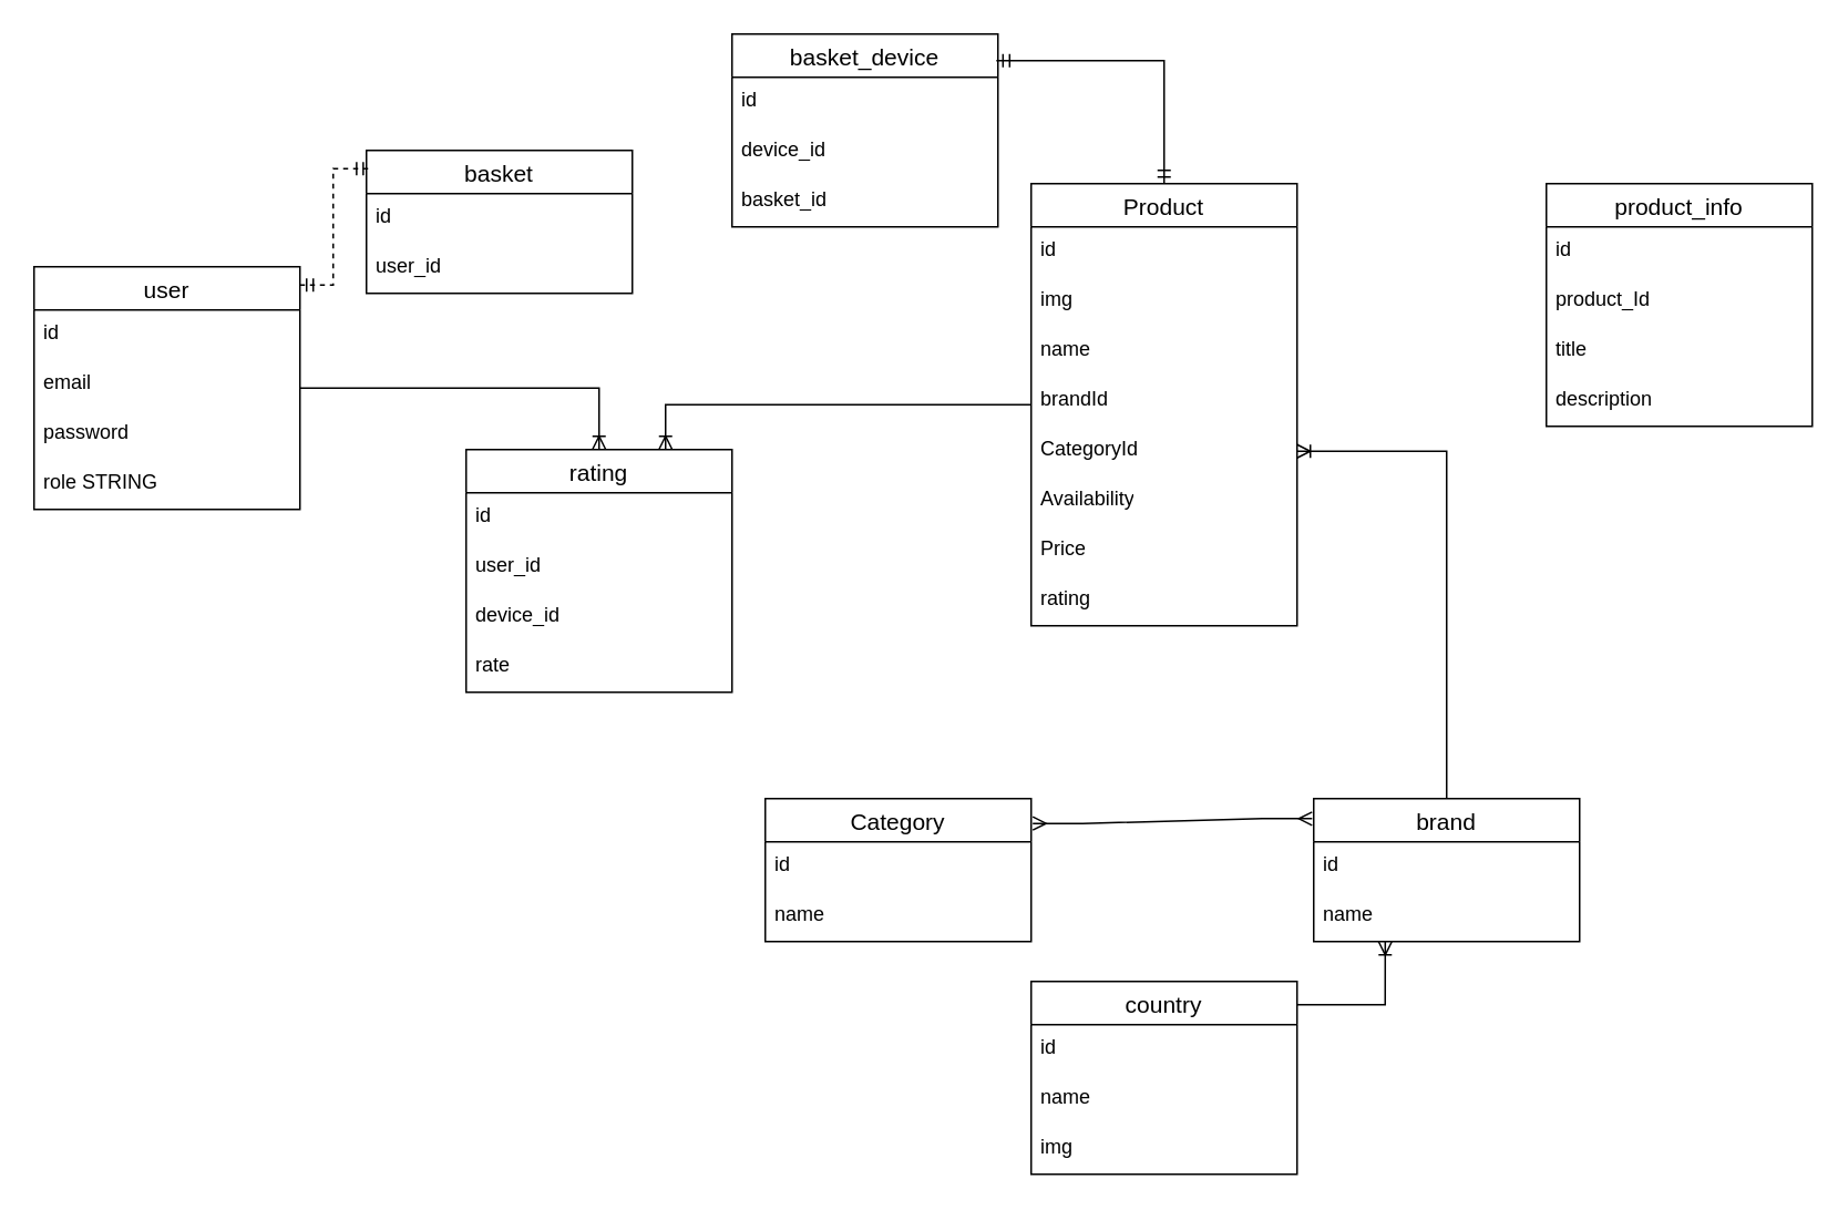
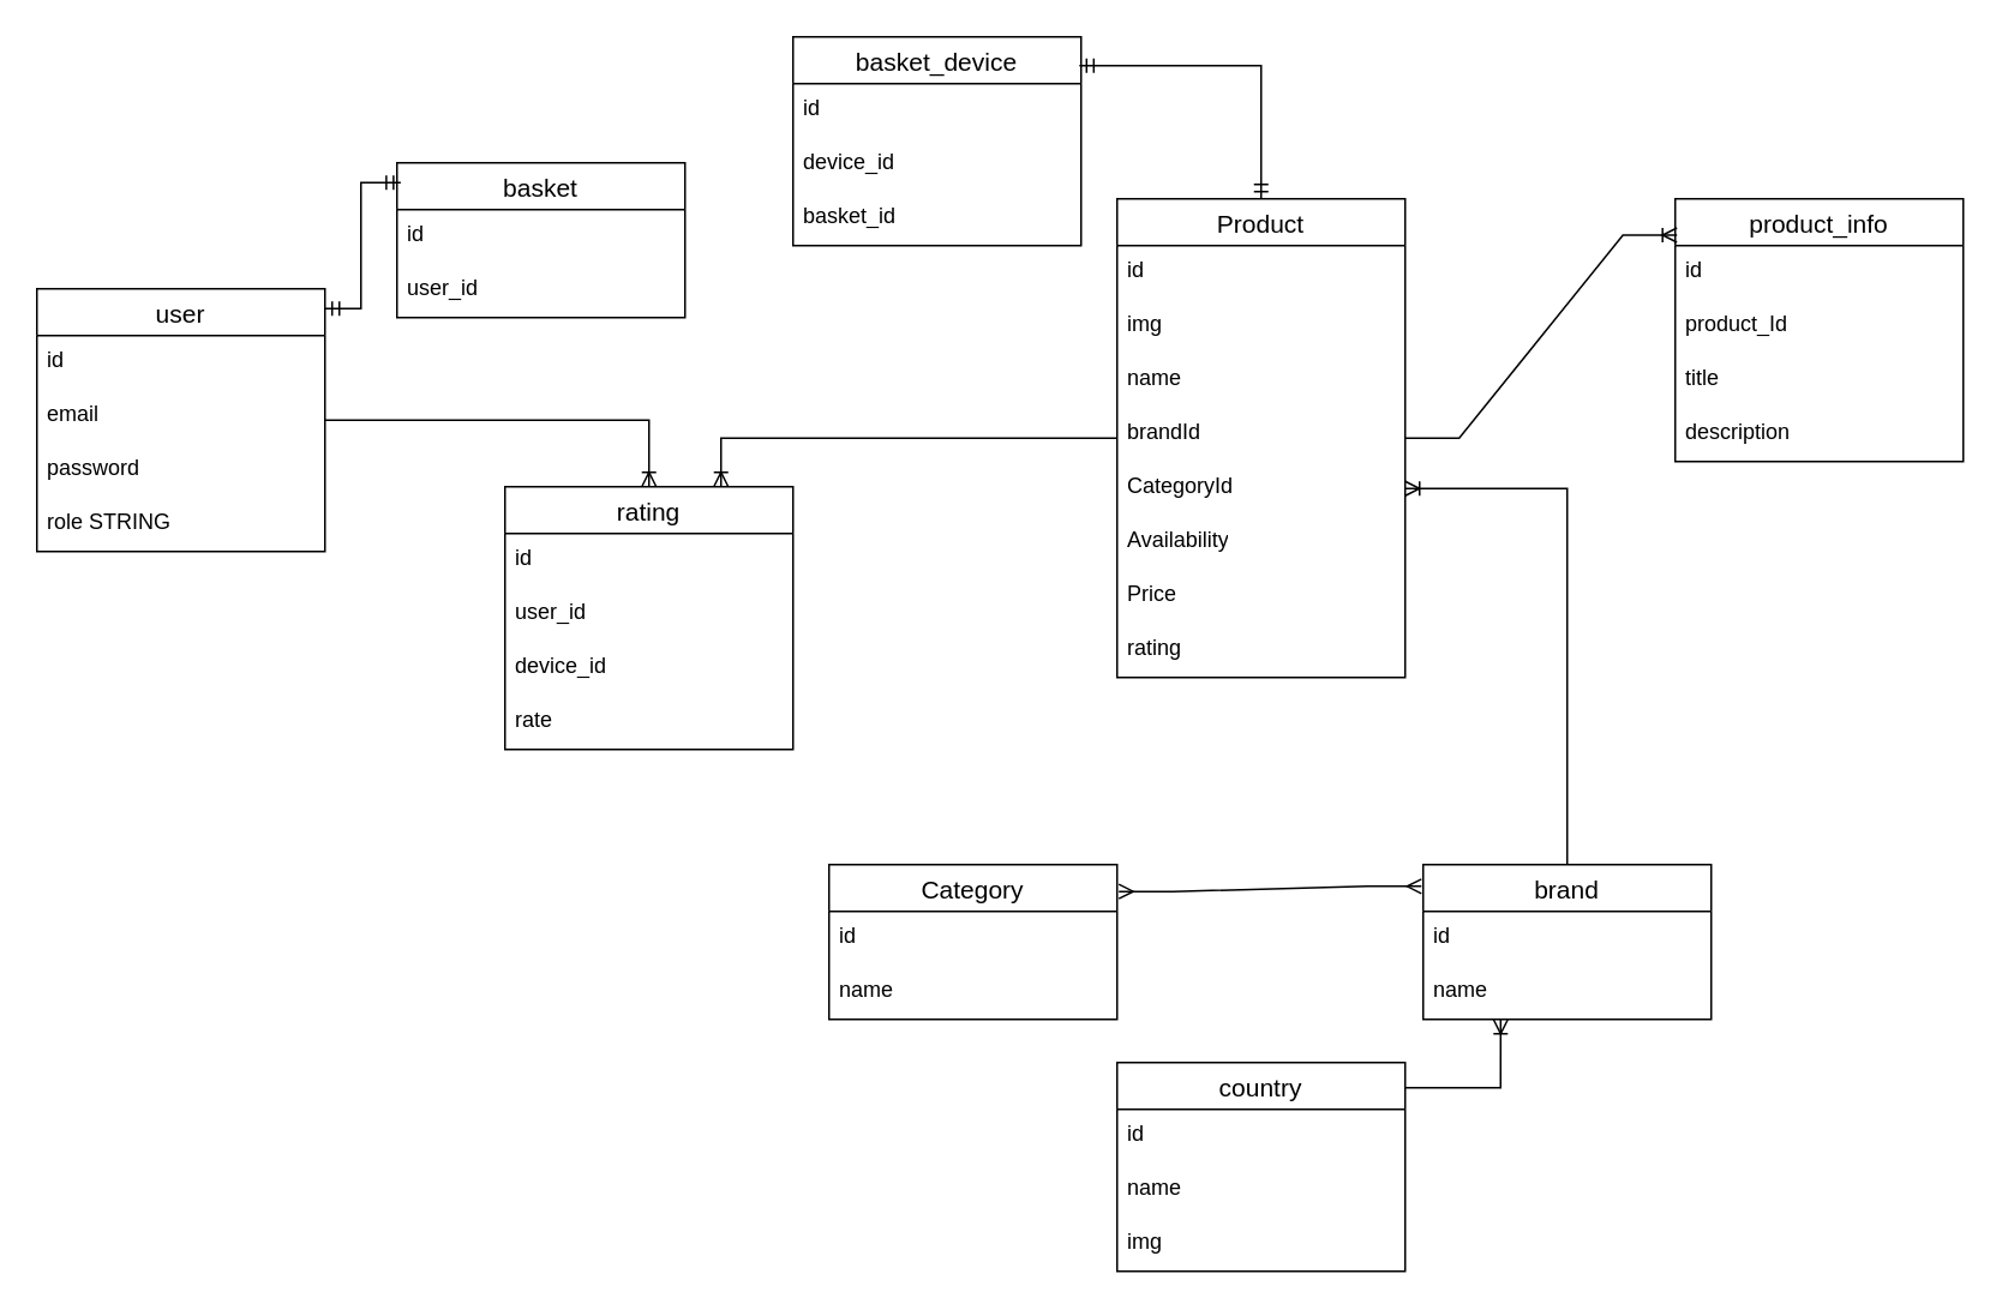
- <mxCell id="10" value="" style="edgeStyle=orthogonalEdgeStyle;fontSize=12;html=1;endArrow=ERmandOne;startArrow=ERmandOne;rounded=0;entryX=0.013;entryY=0.128;entryDx=0;entryDy=0;entryPerimeter=0;exitX=1;exitY=0.075;exitDx=0;exitDy=0;exitPerimeter=0;dashed=1;" parent="1" source="2" target="7" edge="1"><mxGeometry width="100" height="100" relative="1" as="geometry"><mxPoint x="60" y="313" as="sourcePoint" /><mxPoint x="160" y="213" as="targetPoint" /></mxGeometry></mxCell>
+ <mxCell id="10" value="" style="edgeStyle=orthogonalEdgeStyle;fontSize=12;html=1;endArrow=ERmandOne;startArrow=ERmandOne;rounded=0;entryX=0.013;entryY=0.128;entryDx=0;entryDy=0;entryPerimeter=0;exitX=1;exitY=0.075;exitDx=0;exitDy=0;exitPerimeter=0;" parent="1" source="2" target="7" edge="1"><mxGeometry width="100" height="100" relative="1" as="geometry"><mxPoint x="60" y="313" as="sourcePoint" /><mxPoint x="160" y="213" as="targetPoint" /></mxGeometry></mxCell>
+ <mxCell id="33" value="" style="edgeStyle=entityRelationEdgeStyle;fontSize=12;html=1;endArrow=ERoneToMany;rounded=0;entryX=0.006;entryY=0.138;entryDx=0;entryDy=0;entryPerimeter=0;" parent="1" source="11" target="28" edge="1"><mxGeometry width="100" height="100" relative="1" as="geometry"><mxPoint x="840" y="270" as="sourcePoint" /><mxPoint x="940" y="170" as="targetPoint" /></mxGeometry></mxCell>
